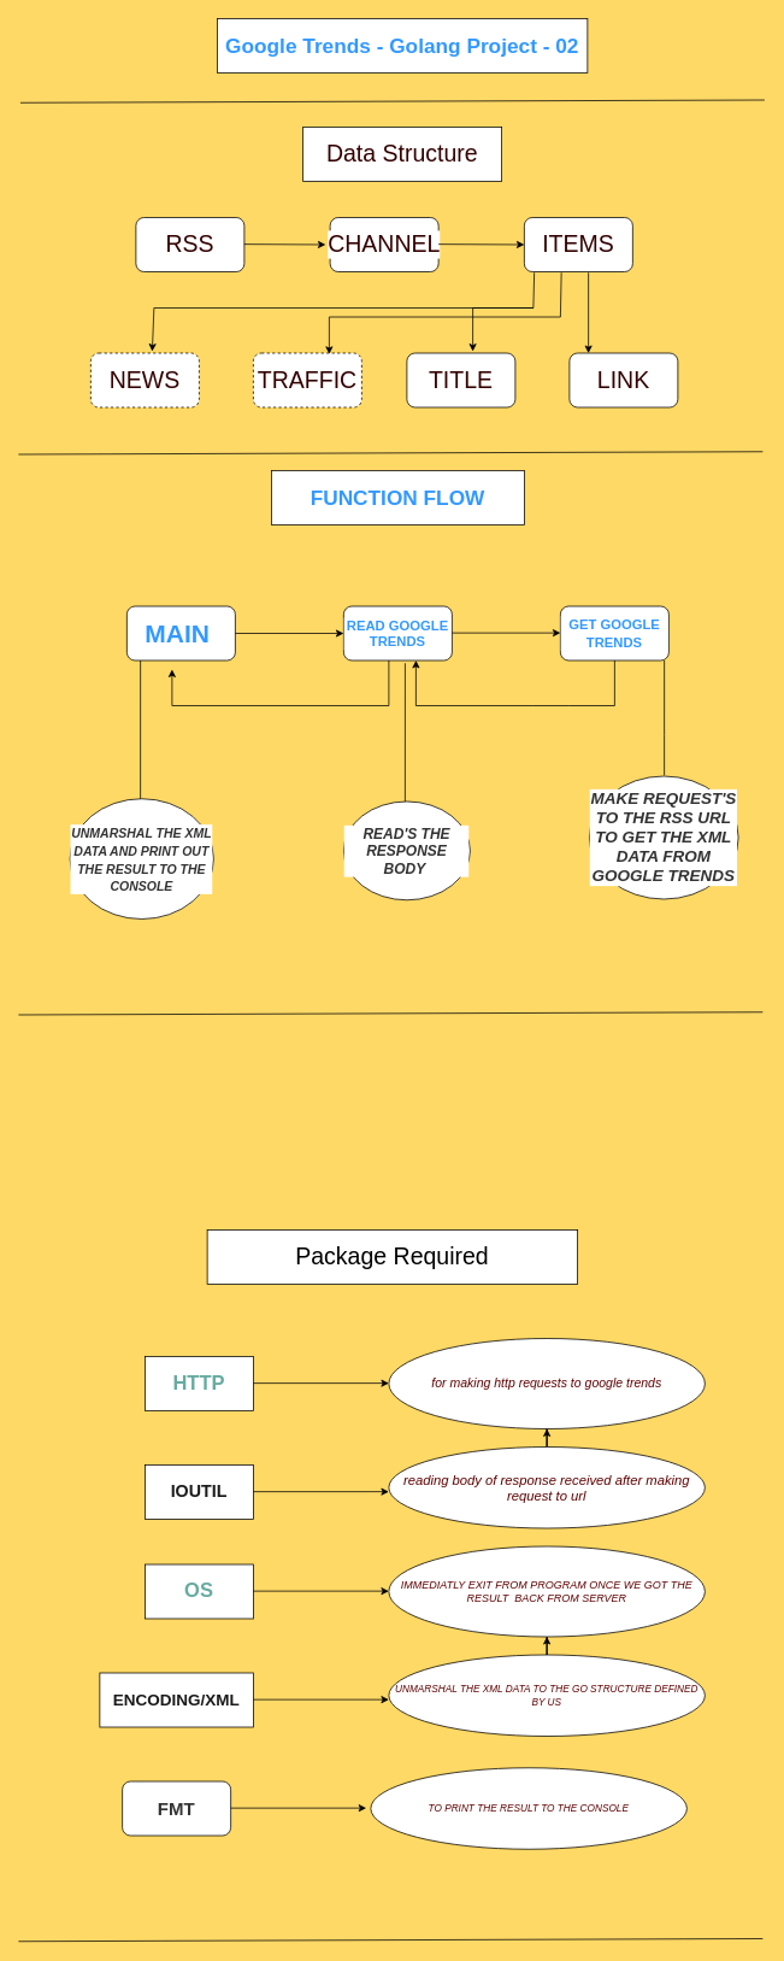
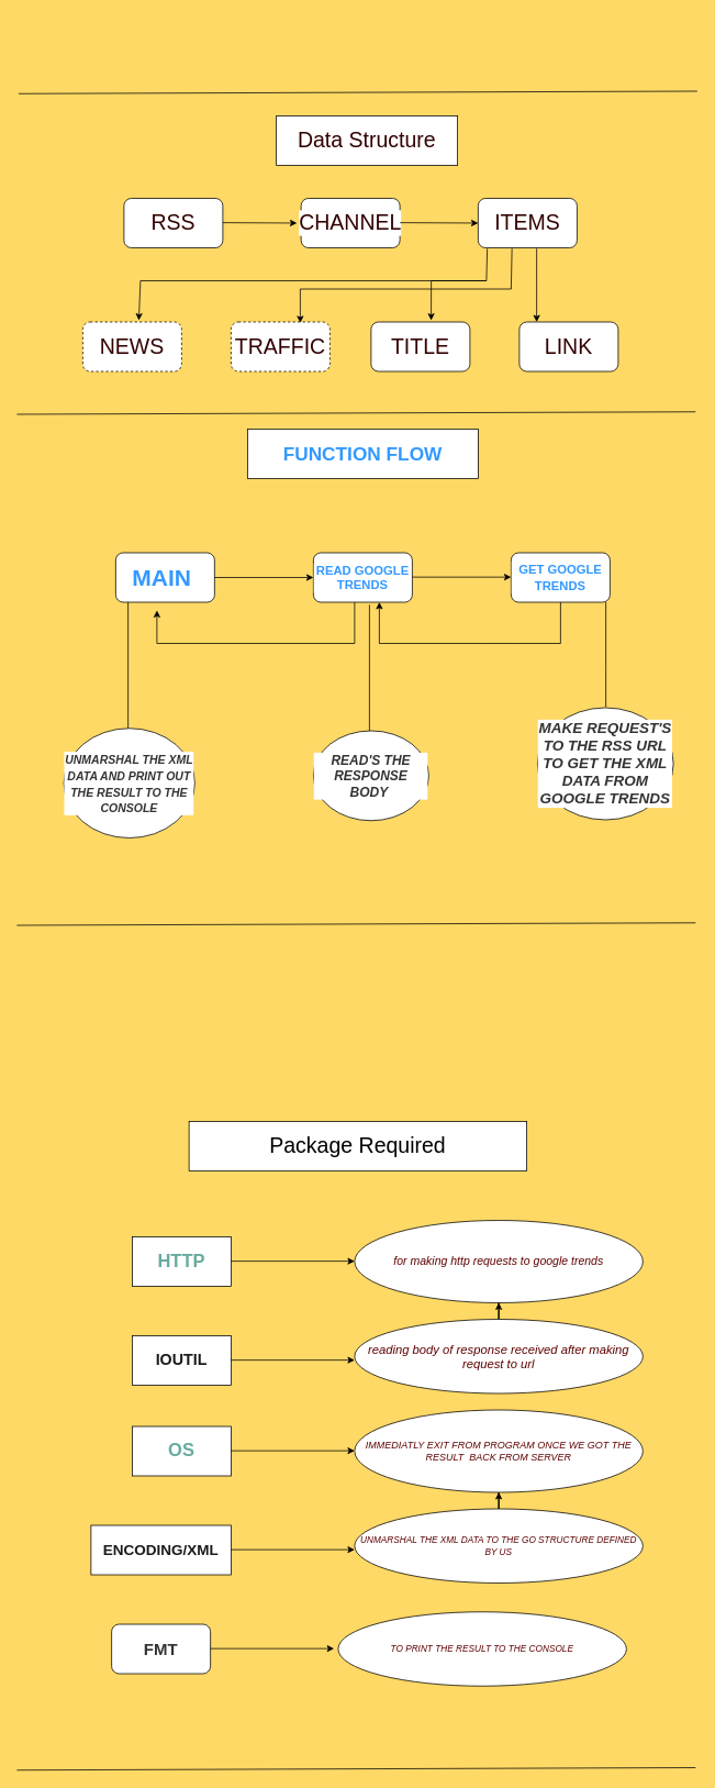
- <mxCell id="3" value="&lt;b&gt;&lt;font style=&quot;font-size: 23px;&quot;&gt;Google Trends - Golang Project - 02&lt;/font&gt;&lt;/b&gt;" style="rounded=0;whiteSpace=wrap;html=1;fontColor=#3399FF;" vertex="1" parent="1"><mxGeometry x="240" y="20" width="410" height="60" as="geometry" /></mxCell>
